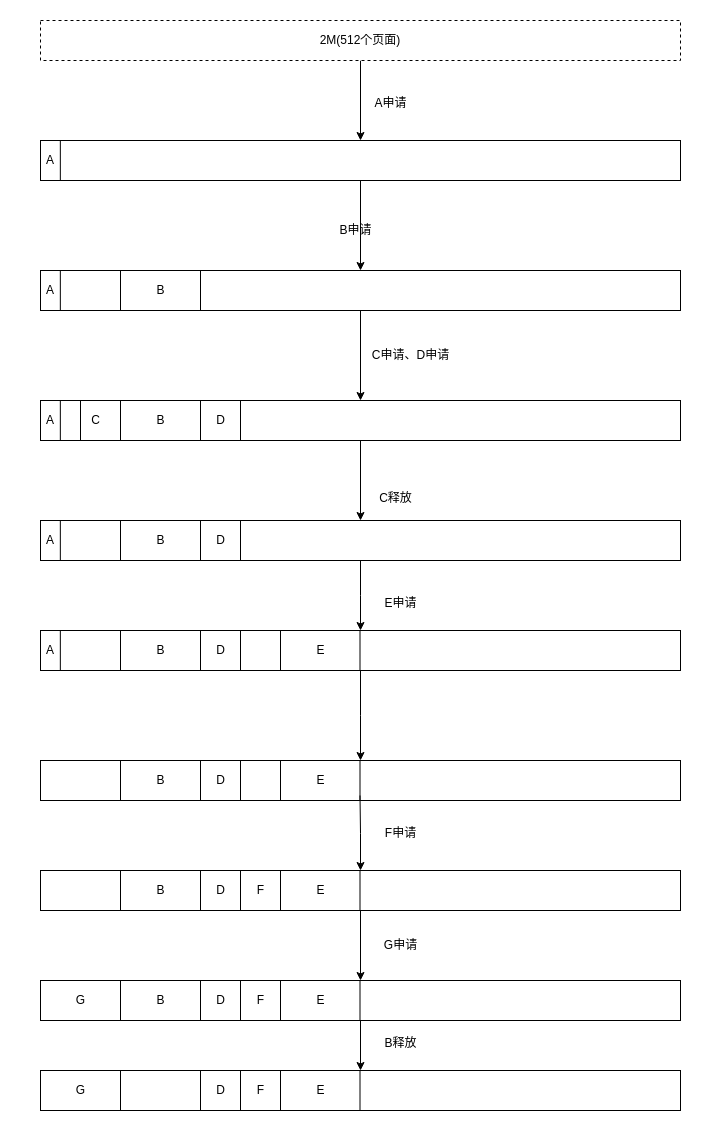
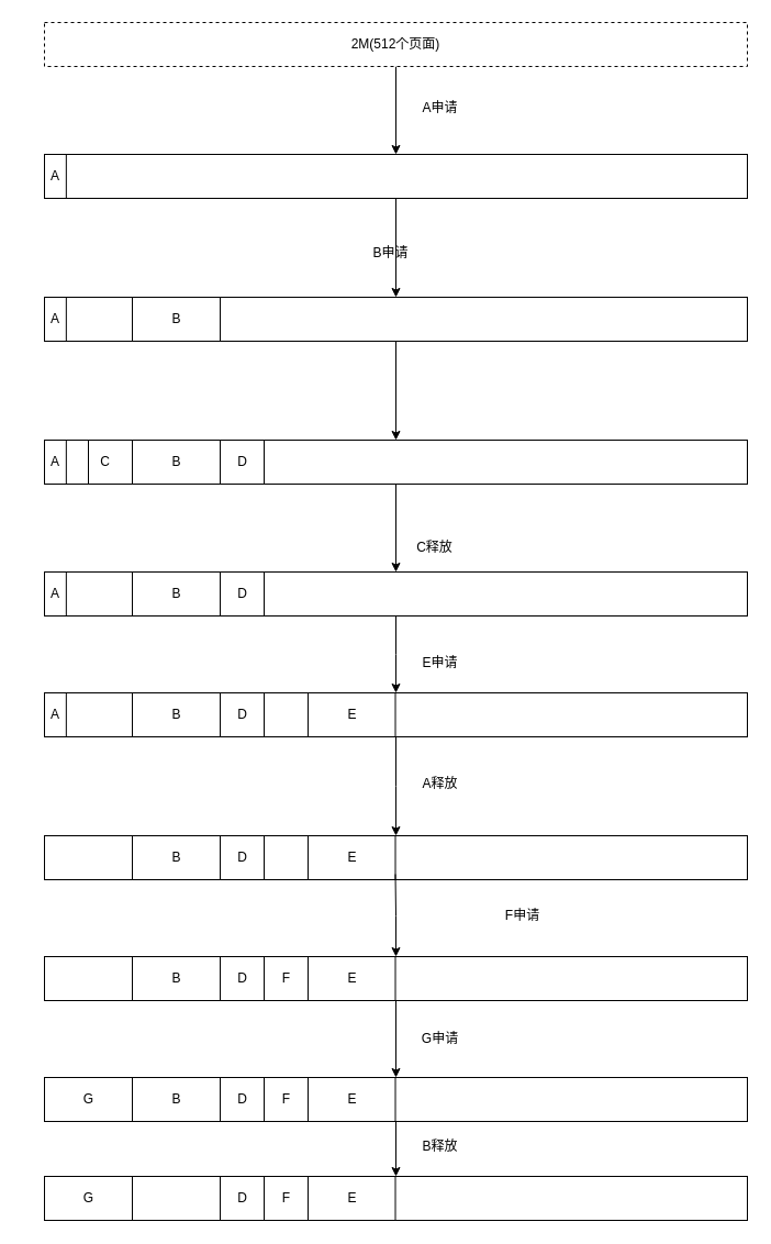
- <mxCell id="90" value="A申请" style="text;html=1;align=center;verticalAlign=middle;resizable=0;points=[];autosize=1;strokeColor=none;fillColor=none;" vertex="1" parent="1"><mxGeometry x="360" y="88" width="60" height="30" as="geometry" /></mxCell>
+ <mxCell id="90" value="A申请" style="text;html=1;align=center;verticalAlign=middle;resizable=0;points=[];autosize=1;strokeColor=none;fillColor=none;" vertex="1" parent="1"><mxGeometry x="370" y="83" width="60" height="30" as="geometry" /></mxCell>
- <mxCell id="92" value="C申请、D申请" style="text;html=1;align=center;verticalAlign=middle;resizable=0;points=[];autosize=1;strokeColor=none;fillColor=none;" vertex="1" parent="1"><mxGeometry x="360" y="340" width="100" height="30" as="geometry" /></mxCell>
+ <mxCell id="95" value="A释放" style="text;html=1;align=center;verticalAlign=middle;resizable=0;points=[];autosize=1;strokeColor=none;fillColor=none;" vertex="1" parent="1"><mxGeometry x="370" y="698" width="60" height="30" as="geometry" /></mxCell>
- <mxCell id="96" value="F申请" style="text;html=1;align=center;verticalAlign=middle;resizable=0;points=[];autosize=1;strokeColor=none;fillColor=none;" vertex="1" parent="1"><mxGeometry x="375" y="818" width="50" height="30" as="geometry" /></mxCell>
+ <mxCell id="96" value="F申请" style="text;html=1;align=center;verticalAlign=middle;resizable=0;points=[];autosize=1;strokeColor=none;fillColor=none;" vertex="1" parent="1"><mxGeometry x="450" y="818" width="50" height="30" as="geometry" /></mxCell>
